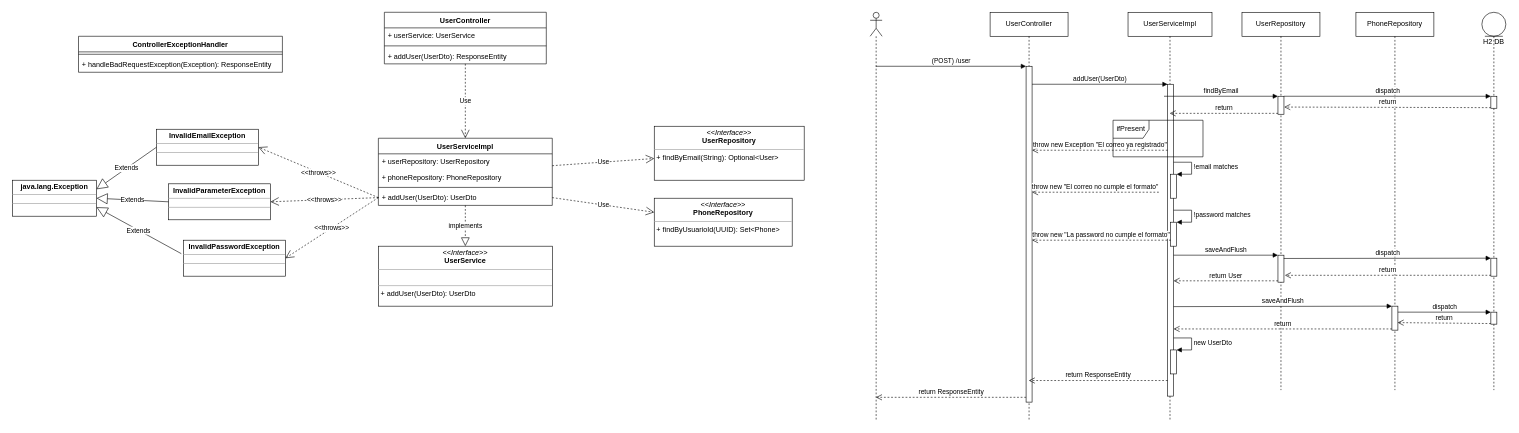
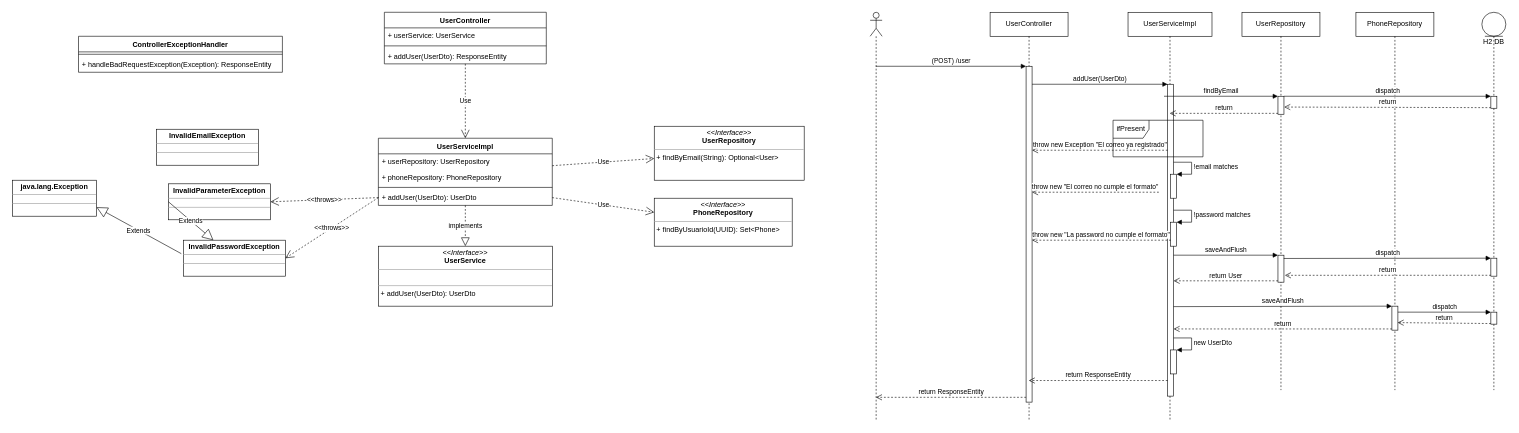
- <mxCell id="65" value="Extends" style="endArrow=block;endSize=16;endFill=0;html=1;rounded=0;entryX=1;entryY=0.25;entryDx=0;entryDy=0;exitX=0;exitY=0.5;exitDx=0;exitDy=0;" edge="1" parent="1" source="64" target="61"><mxGeometry width="160" relative="1" as="geometry"><mxPoint x="90" y="434.5" as="sourcePoint" /><mxPoint x="250" y="434.5" as="targetPoint" /></mxGeometry></mxCell>
- <mxCell id="68" value="&amp;lt;&amp;lt;throws&amp;gt;&amp;gt;" style="endArrow=open;endSize=12;dashed=1;html=1;rounded=0;exitX=0;exitY=0.5;exitDx=0;exitDy=0;entryX=1;entryY=0.5;entryDx=0;entryDy=0;" edge="1" parent="1" source="13" target="64"><mxGeometry width="160" relative="1" as="geometry"><mxPoint x="870" y="120" as="sourcePoint" /><mxPoint x="1030" y="120" as="targetPoint" /></mxGeometry></mxCell>
- <mxCell id="66" value="Extends" style="endArrow=block;endSize=16;endFill=0;html=1;rounded=0;entryX=1;entryY=0.5;entryDx=0;entryDy=0;exitX=0;exitY=0.5;exitDx=0;exitDy=0;" edge="1" parent="1" source="63" target="61"><mxGeometry width="160" relative="1" as="geometry"><mxPoint x="320" y="260" as="sourcePoint" /><mxPoint x="160" y="315" as="targetPoint" /></mxGeometry></mxCell>
+ <mxCell id="66" value="Extends" style="endArrow=block;endSize=16;endFill=0;html=1;rounded=0;exitX=0;exitY=0.5;exitDx=0;exitDy=0;" edge="1" parent="1" source="63" target="62"><mxGeometry width="160" relative="1" as="geometry"><mxPoint x="320" y="260" as="sourcePoint" /><mxPoint x="160" y="315" as="targetPoint" /></mxGeometry></mxCell>
